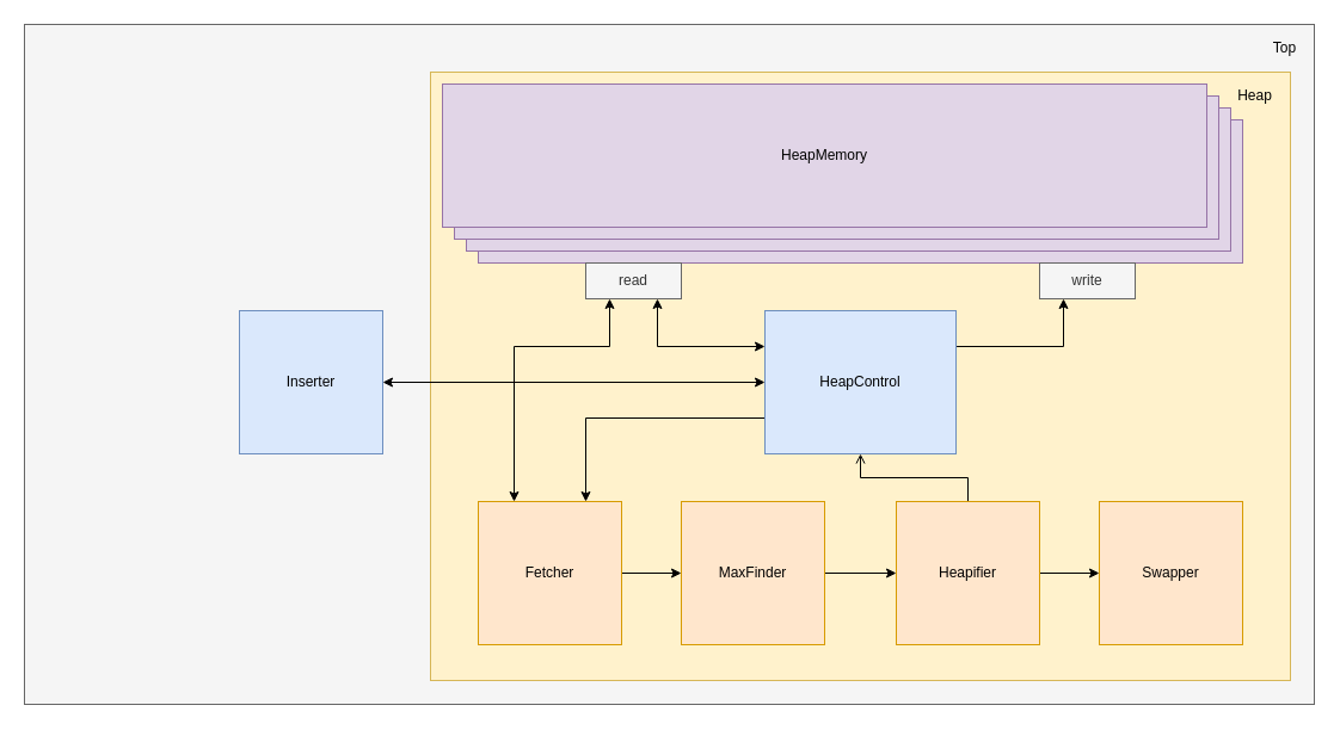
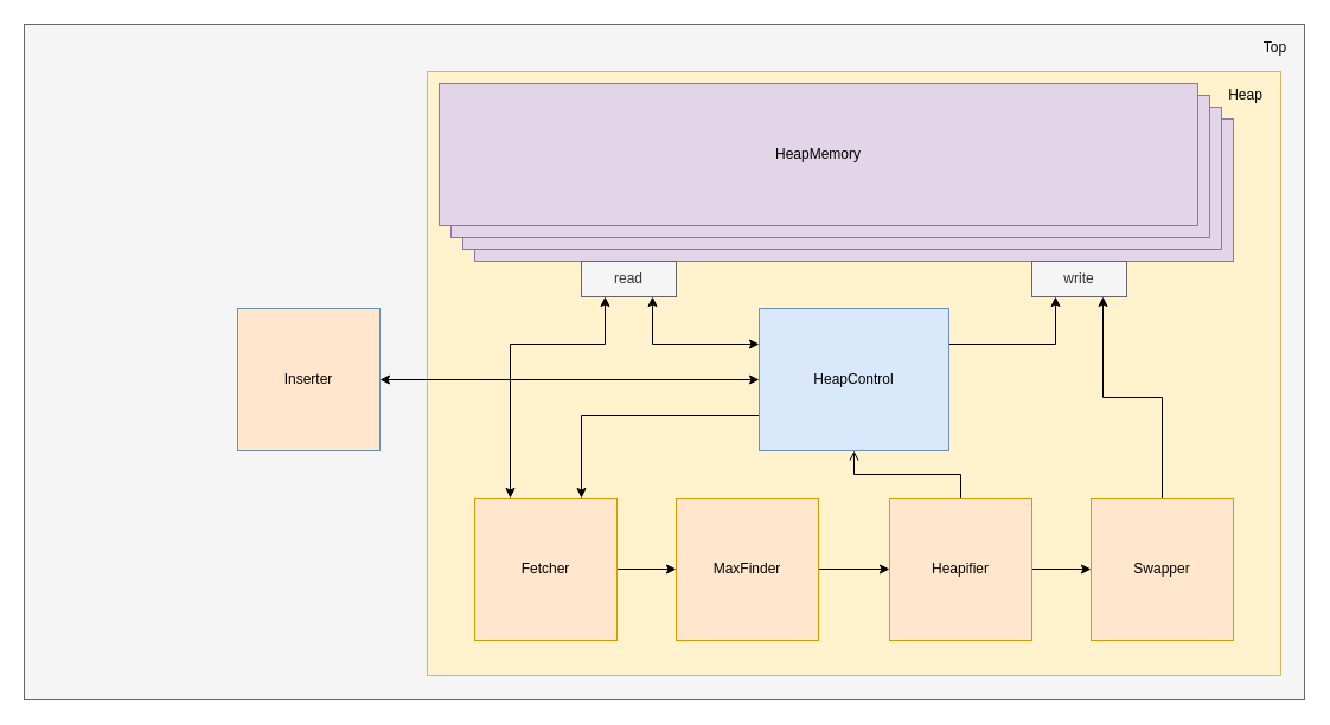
- <mxCell id="22" value="Inserter" style="rounded=0;whiteSpace=wrap;html=1;fillColor=#dae8fc;strokeColor=#6c8ebf;" vertex="1" parent="1"><mxGeometry x="200" y="260" width="120" height="120" as="geometry" /></mxCell>
+ <mxCell id="22" value="Inserter" style="rounded=0;whiteSpace=wrap;html=1;fillColor=#ffe6cc;strokeColor=#6c8ebf;" vertex="1" parent="1"><mxGeometry x="200" y="260" width="120" height="120" as="geometry" /></mxCell>
+ <mxCell id="17" style="edgeStyle=orthogonalEdgeStyle;rounded=0;orthogonalLoop=1;jettySize=auto;html=1;exitX=0.5;exitY=0;exitDx=0;exitDy=0;entryX=0.75;entryY=1;entryDx=0;entryDy=0;" edge="1" parent="1" source="18" target="27"><mxGeometry relative="1" as="geometry" /></mxCell>
